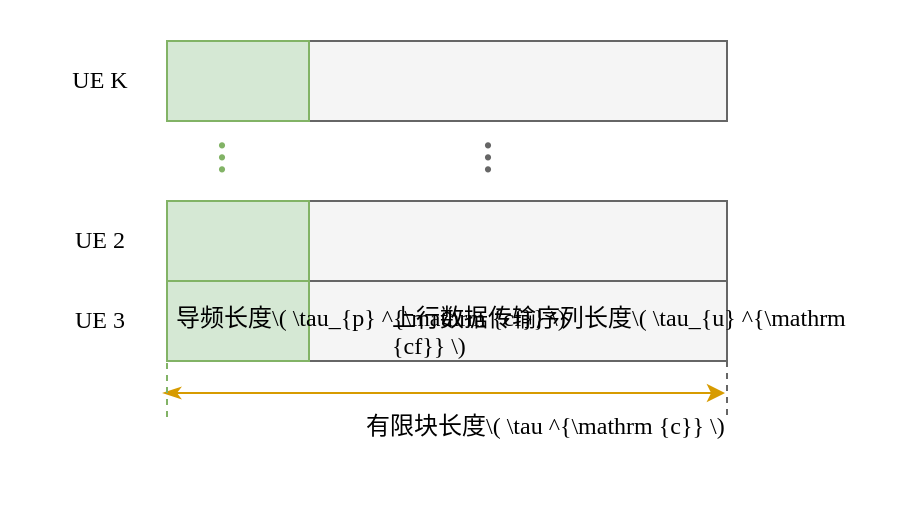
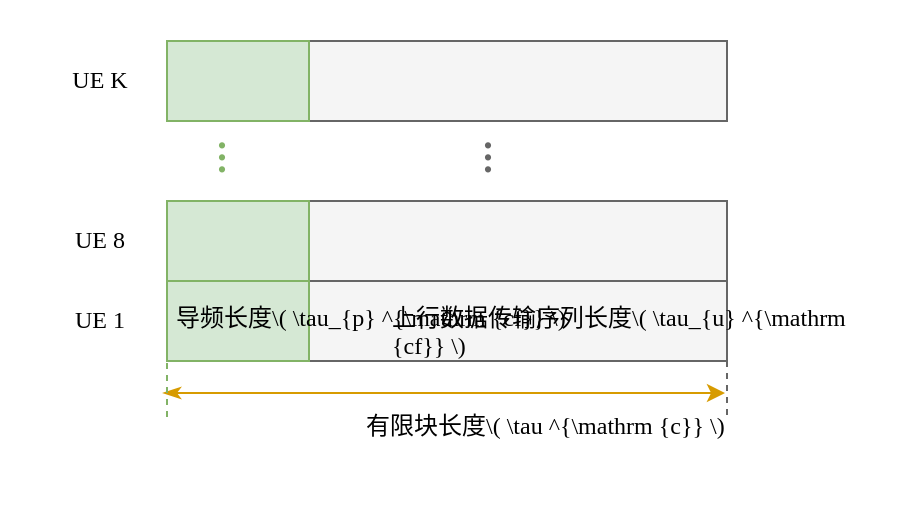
- <mxCell id="9" value="&lt;font face=&quot;Times New Roman&quot;&gt;UE 2&lt;/font&gt;" style="text;strokeColor=none;align=center;fillColor=none;html=1;verticalAlign=middle;whiteSpace=wrap;rounded=0;" vertex="1" parent="1"><mxGeometry x="20" y="105" width="60" height="30" as="geometry" /></mxCell>
+ <mxCell id="9" value="&lt;font face=&quot;Times New Roman&quot;&gt;UE 8&lt;/font&gt;" style="text;strokeColor=none;align=center;fillColor=none;html=1;verticalAlign=middle;whiteSpace=wrap;rounded=0;" vertex="1" parent="1"><mxGeometry x="20" y="105" width="60" height="30" as="geometry" /></mxCell>
- <mxCell id="8" value="&lt;font face=&quot;Times New Roman&quot;&gt;UE 3&lt;/font&gt;" style="text;strokeColor=none;align=center;fillColor=none;html=1;verticalAlign=middle;whiteSpace=wrap;rounded=0;" vertex="1" parent="1"><mxGeometry x="20" y="145" width="60" height="30" as="geometry" /></mxCell>
+ <mxCell id="8" value="&lt;font face=&quot;Times New Roman&quot;&gt;UE 1&lt;/font&gt;" style="text;strokeColor=none;align=center;fillColor=none;html=1;verticalAlign=middle;whiteSpace=wrap;rounded=0;" vertex="1" parent="1"><mxGeometry x="20" y="145" width="60" height="30" as="geometry" /></mxCell>
